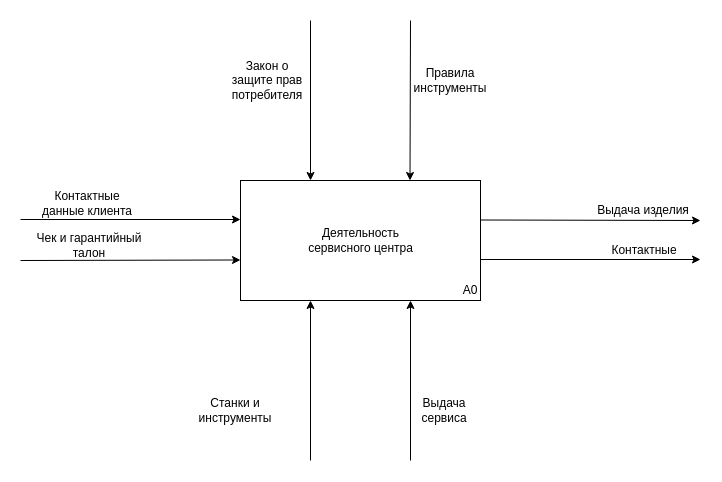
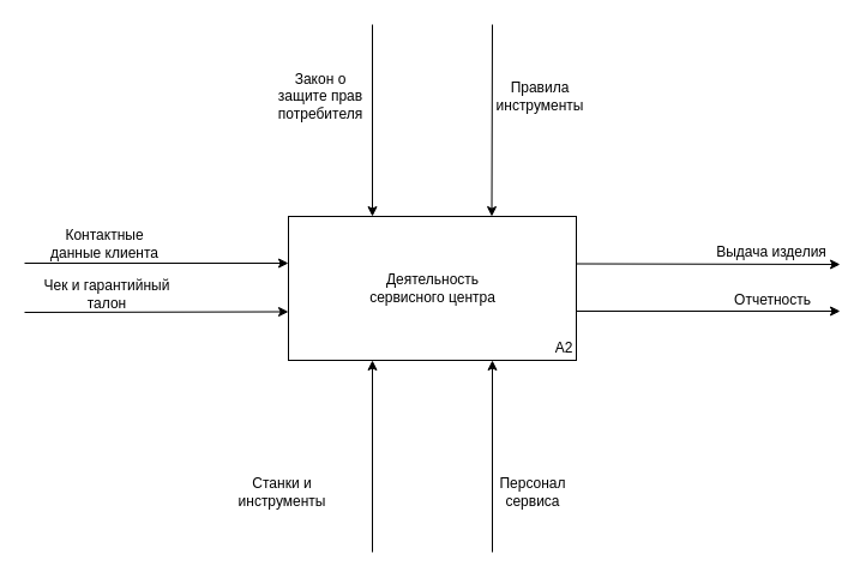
- <mxCell id="20" value="Контактные" style="text;html=1;strokeColor=none;fillColor=none;align=center;verticalAlign=middle;whiteSpace=wrap;rounded=0;" parent="1" vertex="1"><mxGeometry x="604" y="240" width="80" height="20" as="geometry" /></mxCell>
+ <mxCell id="20" value="Отчетность" style="text;html=1;strokeColor=none;fillColor=none;align=center;verticalAlign=middle;whiteSpace=wrap;rounded=0;" parent="1" vertex="1"><mxGeometry x="604" y="240" width="80" height="20" as="geometry" /></mxCell>
- <mxCell id="5" value="А0" style="text;html=1;strokeColor=none;fillColor=none;align=center;verticalAlign=middle;whiteSpace=wrap;rounded=0;" parent="1" vertex="1"><mxGeometry x="450" y="280" width="40" height="20" as="geometry" /></mxCell>
+ <mxCell id="5" value="А2" style="text;html=1;strokeColor=none;fillColor=none;align=center;verticalAlign=middle;whiteSpace=wrap;rounded=0;" parent="1" vertex="1"><mxGeometry x="450" y="280" width="40" height="20" as="geometry" /></mxCell>
- <mxCell id="13" value="Выдача сервиса" style="text;html=1;strokeColor=none;fillColor=none;align=center;verticalAlign=middle;whiteSpace=wrap;rounded=0;" parent="1" vertex="1"><mxGeometry x="424" y="400" width="40" height="20" as="geometry" /></mxCell>
+ <mxCell id="13" value="Персонал сервиса" style="text;html=1;strokeColor=none;fillColor=none;align=center;verticalAlign=middle;whiteSpace=wrap;rounded=0;" parent="1" vertex="1"><mxGeometry x="424" y="400" width="40" height="20" as="geometry" /></mxCell>
